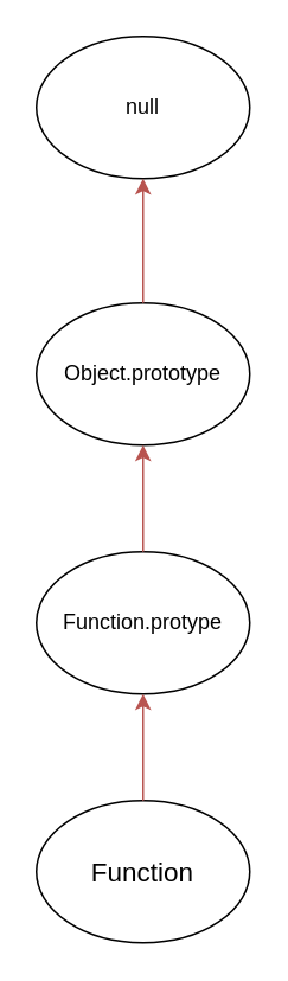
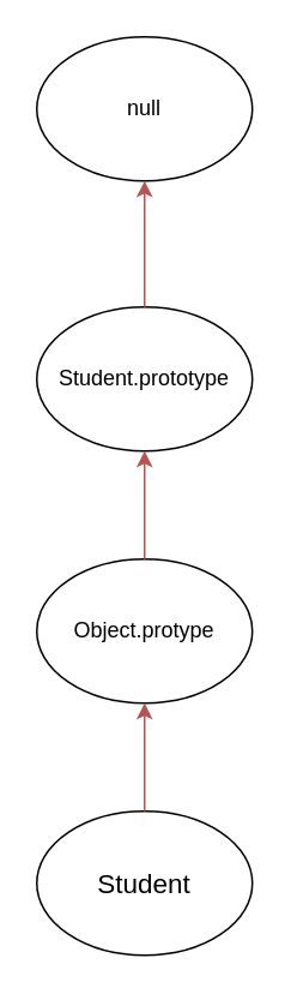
- <mxCell id="4" value="Object.prototype" style="ellipse;whiteSpace=wrap;html=1;" vertex="1" parent="1"><mxGeometry x="20" y="170" width="120" height="80" as="geometry" /></mxCell>
+ <mxCell id="4" value="Student.prototype" style="ellipse;whiteSpace=wrap;html=1;" vertex="1" parent="1"><mxGeometry x="20" y="170" width="120" height="80" as="geometry" /></mxCell>
- <mxCell id="3" value="Function.protype" style="ellipse;whiteSpace=wrap;html=1;" vertex="1" parent="1"><mxGeometry x="20" y="310" width="120" height="80" as="geometry" /></mxCell>
+ <mxCell id="3" value="Object.protype" style="ellipse;whiteSpace=wrap;html=1;" vertex="1" parent="1"><mxGeometry x="20" y="310" width="120" height="80" as="geometry" /></mxCell>
- <mxCell id="2" value="&lt;font style=&quot;font-size: 15px&quot;&gt;Function&lt;/font&gt;" style="ellipse;whiteSpace=wrap;html=1;" vertex="1" parent="1"><mxGeometry x="20" y="450" width="120" height="80" as="geometry" /></mxCell>
+ <mxCell id="2" value="&lt;font style=&quot;font-size: 15px&quot;&gt;Student&lt;/font&gt;" style="ellipse;whiteSpace=wrap;html=1;" vertex="1" parent="1"><mxGeometry x="20" y="450" width="120" height="80" as="geometry" /></mxCell>
